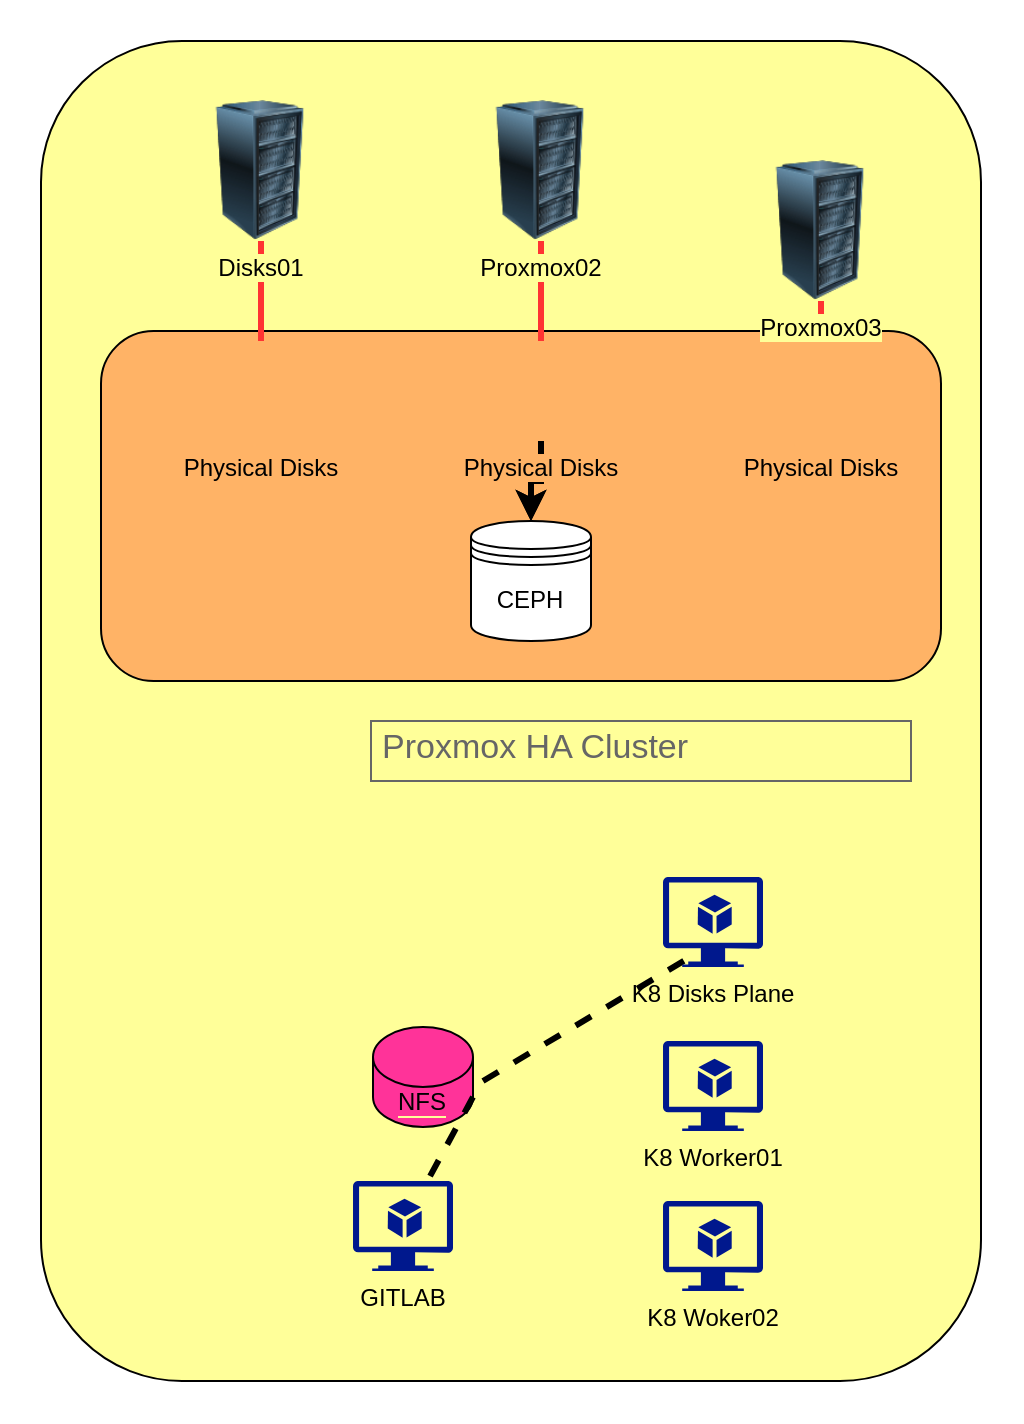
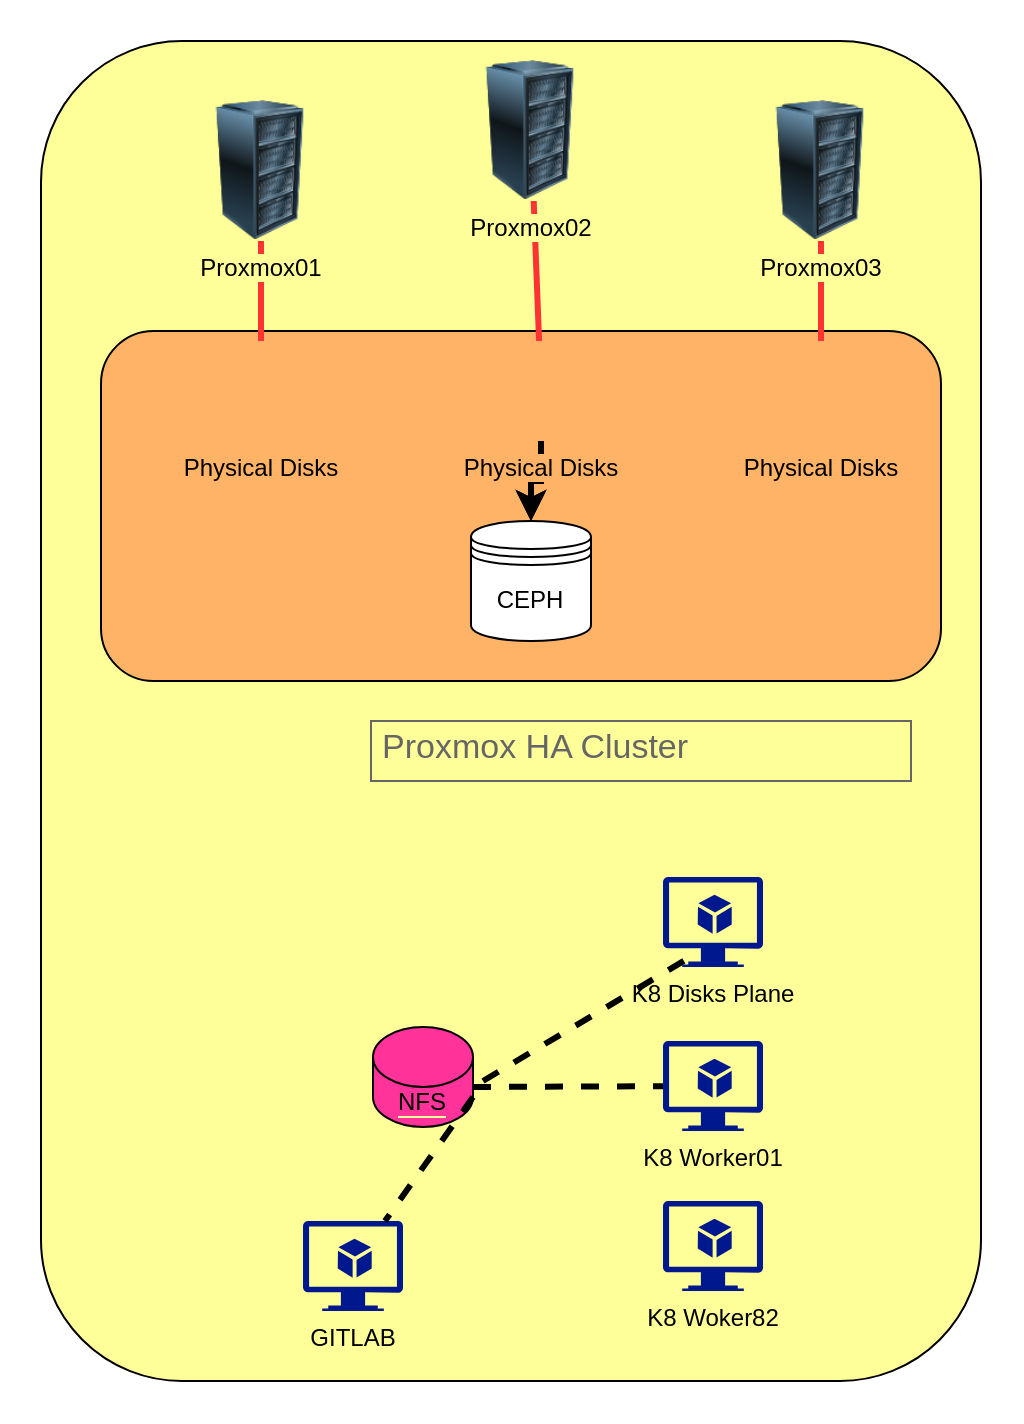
- <mxCell id="18" value="&lt;span style=&quot;background-color: rgb(255, 255, 153);&quot;&gt;Proxmox02&lt;/span&gt;" style="image;html=1;image=img/lib/clip_art/computers/Server_Rack_128x128.png" vertex="1" parent="1"><mxGeometry x="230" y="50" width="80" height="70" as="geometry" /></mxCell>
+ <mxCell id="18" value="&lt;span style=&quot;background-color: rgb(255, 255, 153);&quot;&gt;Proxmox02&lt;/span&gt;" style="image;html=1;image=img/lib/clip_art/computers/Server_Rack_128x128.png" vertex="1" parent="1"><mxGeometry x="225" y="30" width="80" height="70" as="geometry" /></mxCell>
- <mxCell id="19" value="&lt;span style=&quot;background-color: rgb(255, 255, 153);&quot;&gt;Proxmox03&lt;/span&gt;" style="image;html=1;image=img/lib/clip_art/computers/Server_Rack_128x128.png" vertex="1" parent="1"><mxGeometry x="370" y="80" width="80" height="70" as="geometry" /></mxCell>
+ <mxCell id="19" value="&lt;span style=&quot;background-color: rgb(255, 255, 153);&quot;&gt;Proxmox03&lt;/span&gt;" style="image;html=1;image=img/lib/clip_art/computers/Server_Rack_128x128.png" vertex="1" parent="1"><mxGeometry x="370" y="50" width="80" height="70" as="geometry" /></mxCell>
- <mxCell id="17" value="&lt;span style=&quot;background-color: rgb(255, 255, 153);&quot;&gt;Disks01&lt;/span&gt;" style="image;html=1;image=img/lib/clip_art/computers/Server_Rack_128x128.png" vertex="1" parent="1"><mxGeometry x="90" y="50" width="80" height="70" as="geometry" /></mxCell>
+ <mxCell id="17" value="&lt;span style=&quot;background-color: rgb(255, 255, 153);&quot;&gt;Proxmox01&lt;/span&gt;" style="image;html=1;image=img/lib/clip_art/computers/Server_Rack_128x128.png" vertex="1" parent="1"><mxGeometry x="90" y="50" width="80" height="70" as="geometry" /></mxCell>
+ <mxCell id="22" value="" style="endArrow=none;dashed=1;html=1;rounded=0;strokeColor=#000000;strokeWidth=3;exitX=1;exitY=0;exitDx=0;exitDy=30;exitPerimeter=0;" edge="1" parent="1" source="20" target="15"><mxGeometry width="50" height="50" relative="1" as="geometry"><mxPoint x="115" y="536.825" as="sourcePoint" /><mxPoint x="222" y="488.995" as="targetPoint" /></mxGeometry></mxCell>
- <mxCell id="14" value="GITLAB" style="sketch=0;aspect=fixed;pointerEvents=1;shadow=0;dashed=0;html=1;strokeColor=none;labelPosition=center;verticalLabelPosition=bottom;verticalAlign=top;align=center;fillColor=#00188D;shape=mxgraph.azure.virtual_machine_feature" vertex="1" parent="1"><mxGeometry x="176" y="590" width="50" height="45" as="geometry" /></mxCell>
+ <mxCell id="14" value="GITLAB" style="sketch=0;aspect=fixed;pointerEvents=1;shadow=0;dashed=0;html=1;strokeColor=none;labelPosition=center;verticalLabelPosition=bottom;verticalAlign=top;align=center;fillColor=#00188D;shape=mxgraph.azure.virtual_machine_feature" vertex="1" parent="1"><mxGeometry x="151" y="610" width="50" height="45" as="geometry" /></mxCell>
- <mxCell id="16" value="K8 Woker02" style="sketch=0;aspect=fixed;pointerEvents=1;shadow=0;dashed=0;html=1;strokeColor=none;labelPosition=center;verticalLabelPosition=bottom;verticalAlign=top;align=center;fillColor=#00188D;shape=mxgraph.azure.virtual_machine_feature" vertex="1" parent="1"><mxGeometry x="331" y="600" width="50" height="45" as="geometry" /></mxCell>
+ <mxCell id="16" value="K8 Woker82" style="sketch=0;aspect=fixed;pointerEvents=1;shadow=0;dashed=0;html=1;strokeColor=none;labelPosition=center;verticalLabelPosition=bottom;verticalAlign=top;align=center;fillColor=#00188D;shape=mxgraph.azure.virtual_machine_feature" vertex="1" parent="1"><mxGeometry x="331" y="600" width="50" height="45" as="geometry" /></mxCell>
